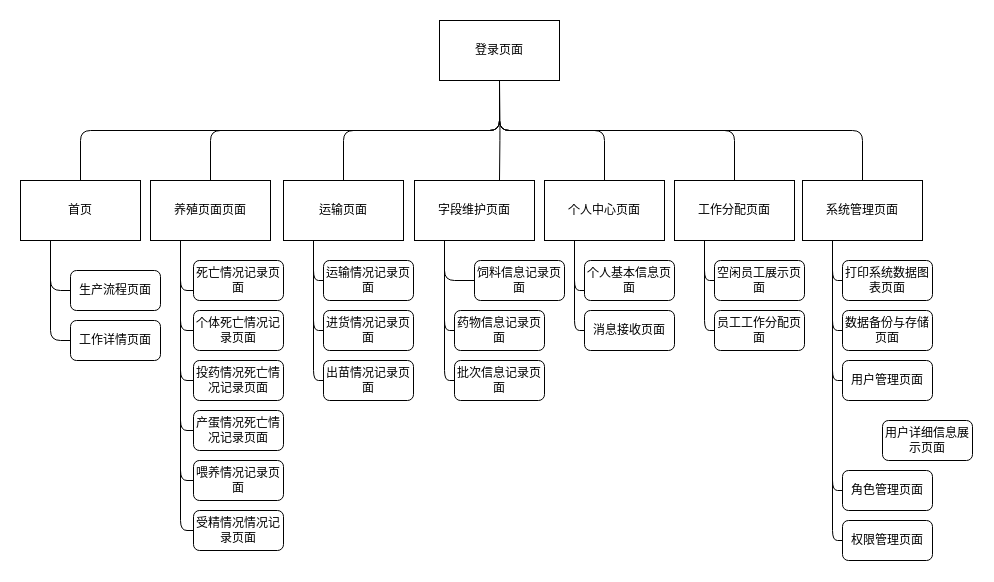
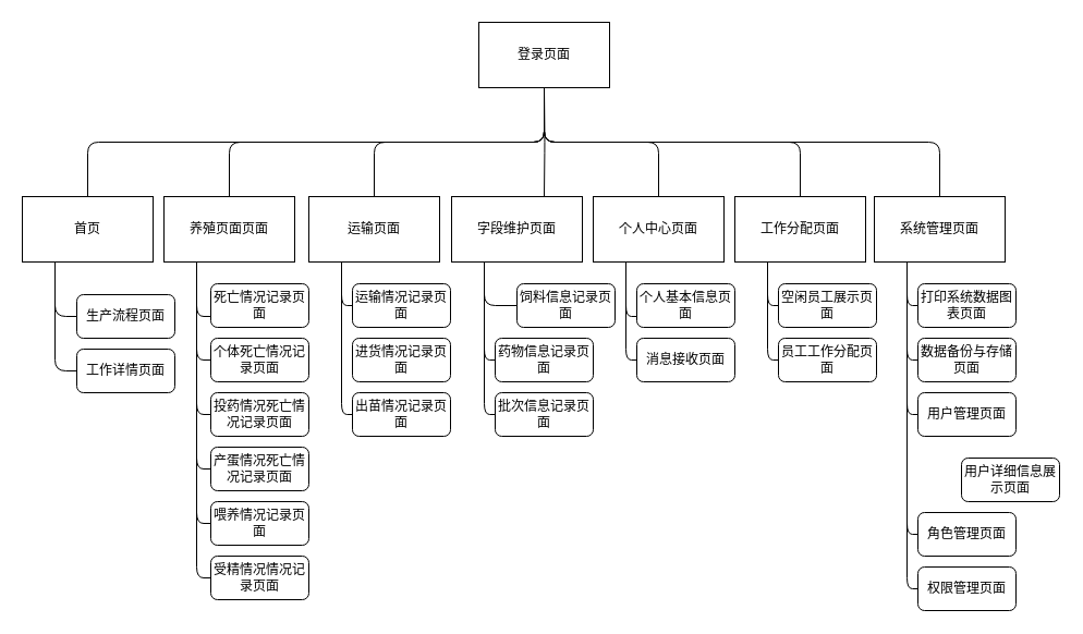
- <mxCell id="30" value="" style="endArrow=none;html=1;entryX=0.25;entryY=1;entryDx=0;entryDy=0;exitX=0;exitY=0.5;exitDx=0;exitDy=0;edgeStyle=orthogonalEdgeStyle;" edge="1" parent="1" source="27" target="4"><mxGeometry width="50" height="50" relative="1" as="geometry"><mxPoint x="333" y="290" as="sourcePoint" /><mxPoint x="323" y="250" as="targetPoint" /></mxGeometry></mxCell>
